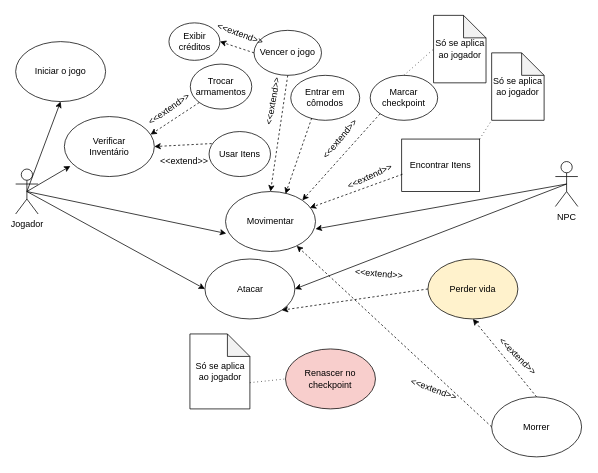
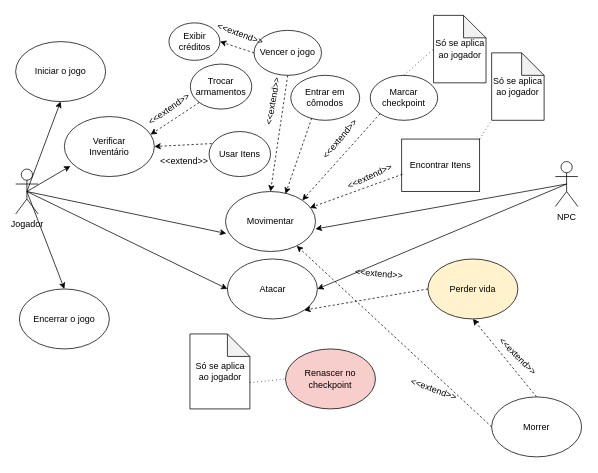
+ <mxCell id="13" value="" style="endArrow=classic;html=1;entryX=0.5;entryY=0;entryDx=0;entryDy=0;exitX=0.5;exitY=0.5;exitDx=0;exitDy=0;exitPerimeter=0;" parent="1" source="2" target="5" edge="1"><mxGeometry width="50" height="50" relative="1" as="geometry"><mxPoint x="120" y="285" as="sourcePoint" /><mxPoint x="298.5" y="405.5" as="targetPoint" /></mxGeometry></mxCell>
- <mxCell id="6" value="Atacar" style="ellipse;whiteSpace=wrap;html=1;" parent="1" vertex="1"><mxGeometry x="272.5" y="345" width="120" height="80" as="geometry" /></mxCell>
+ <mxCell id="6" value="Atacar" style="ellipse;whiteSpace=wrap;html=1;" parent="1" vertex="1"><mxGeometry x="302.5" y="345" width="120" height="80" as="geometry" /></mxCell>
+ <mxCell id="5" value="Encerrar o jogo" style="ellipse;whiteSpace=wrap;html=1;" parent="1" vertex="1"><mxGeometry x="25" y="385" width="120" height="80" as="geometry" /></mxCell>
